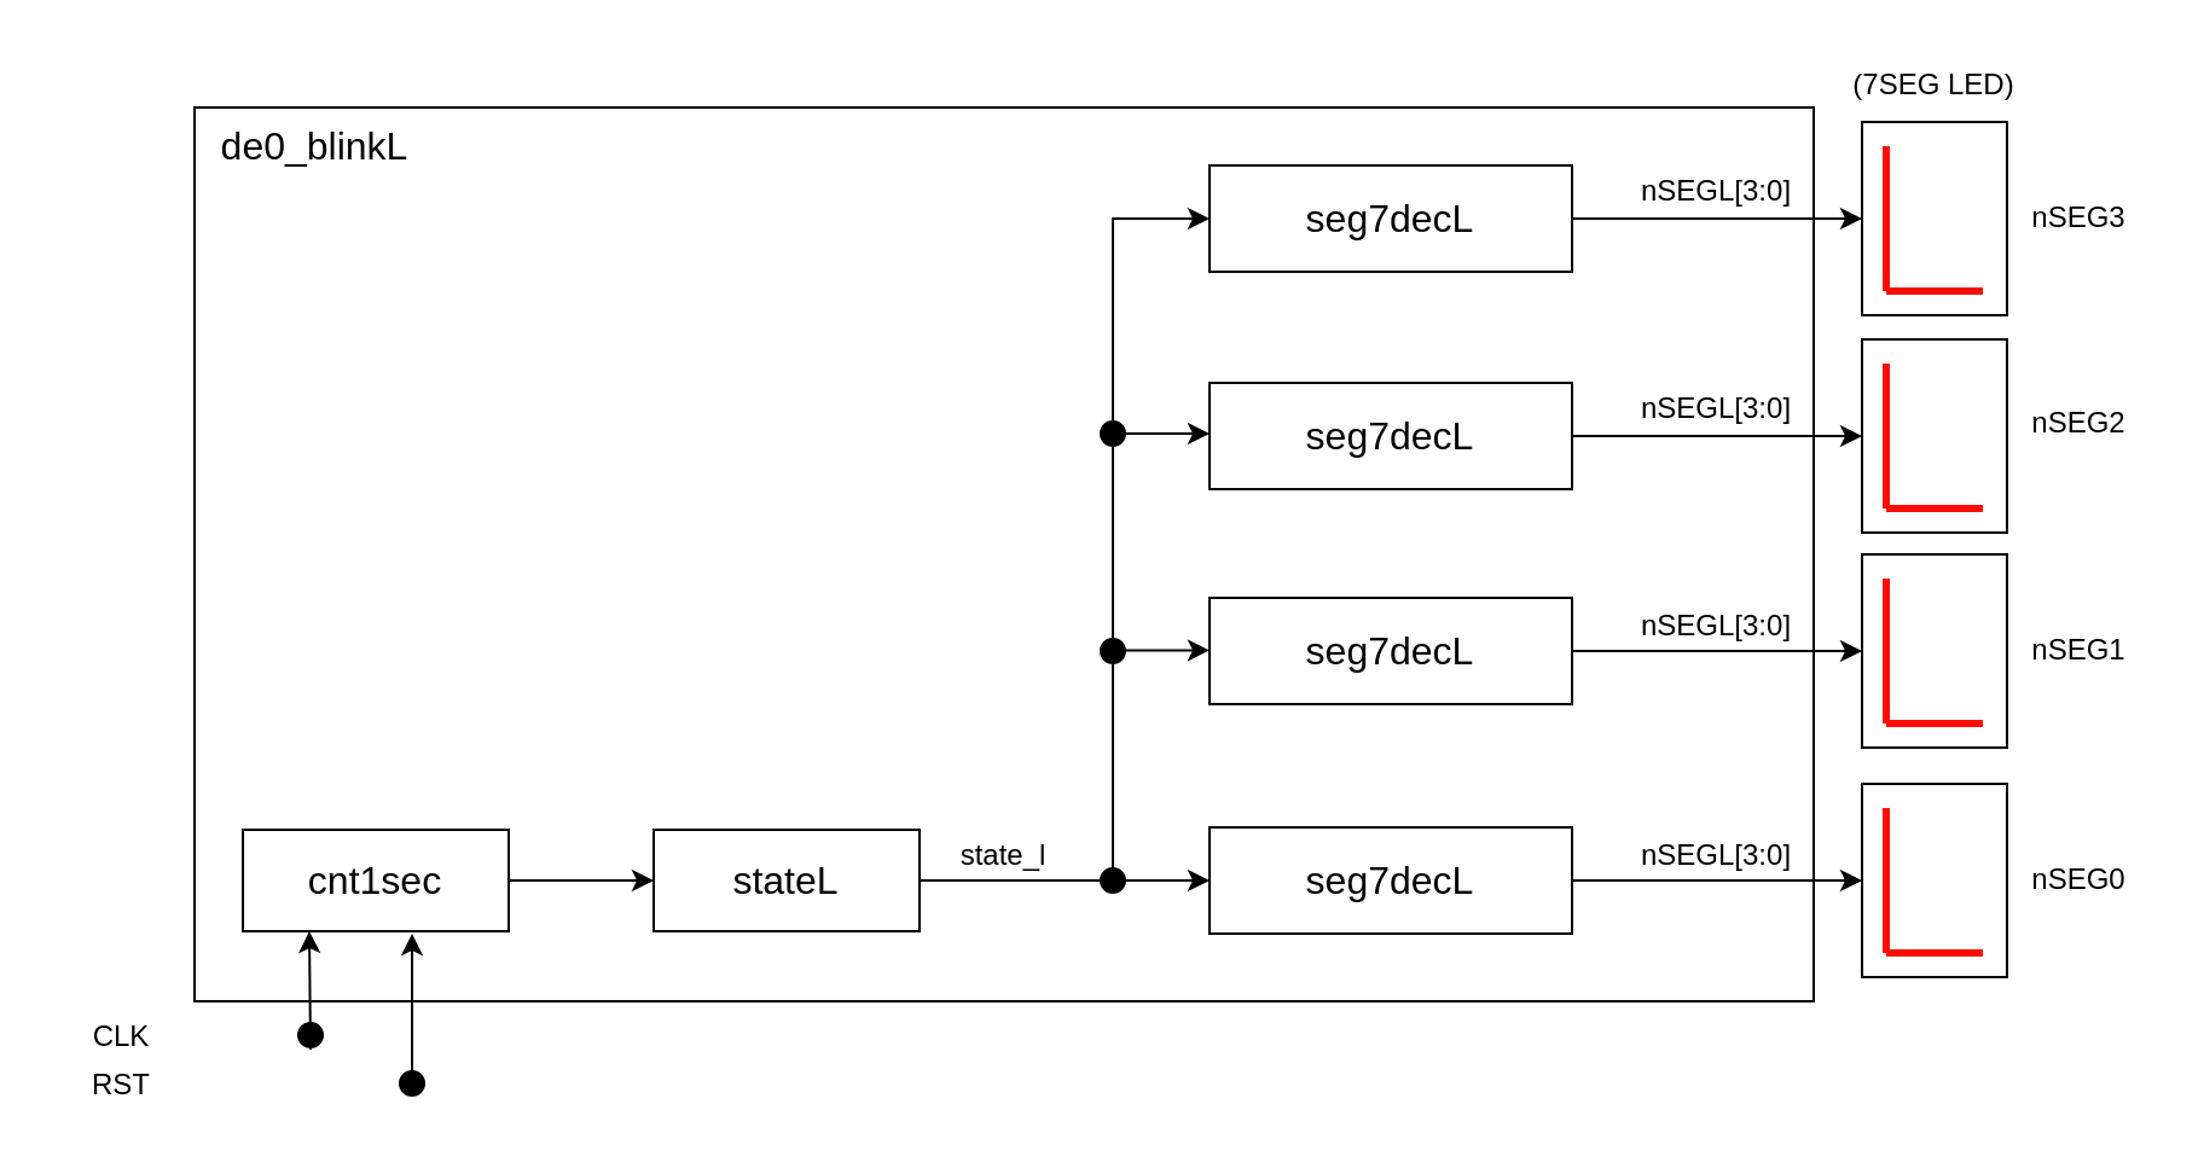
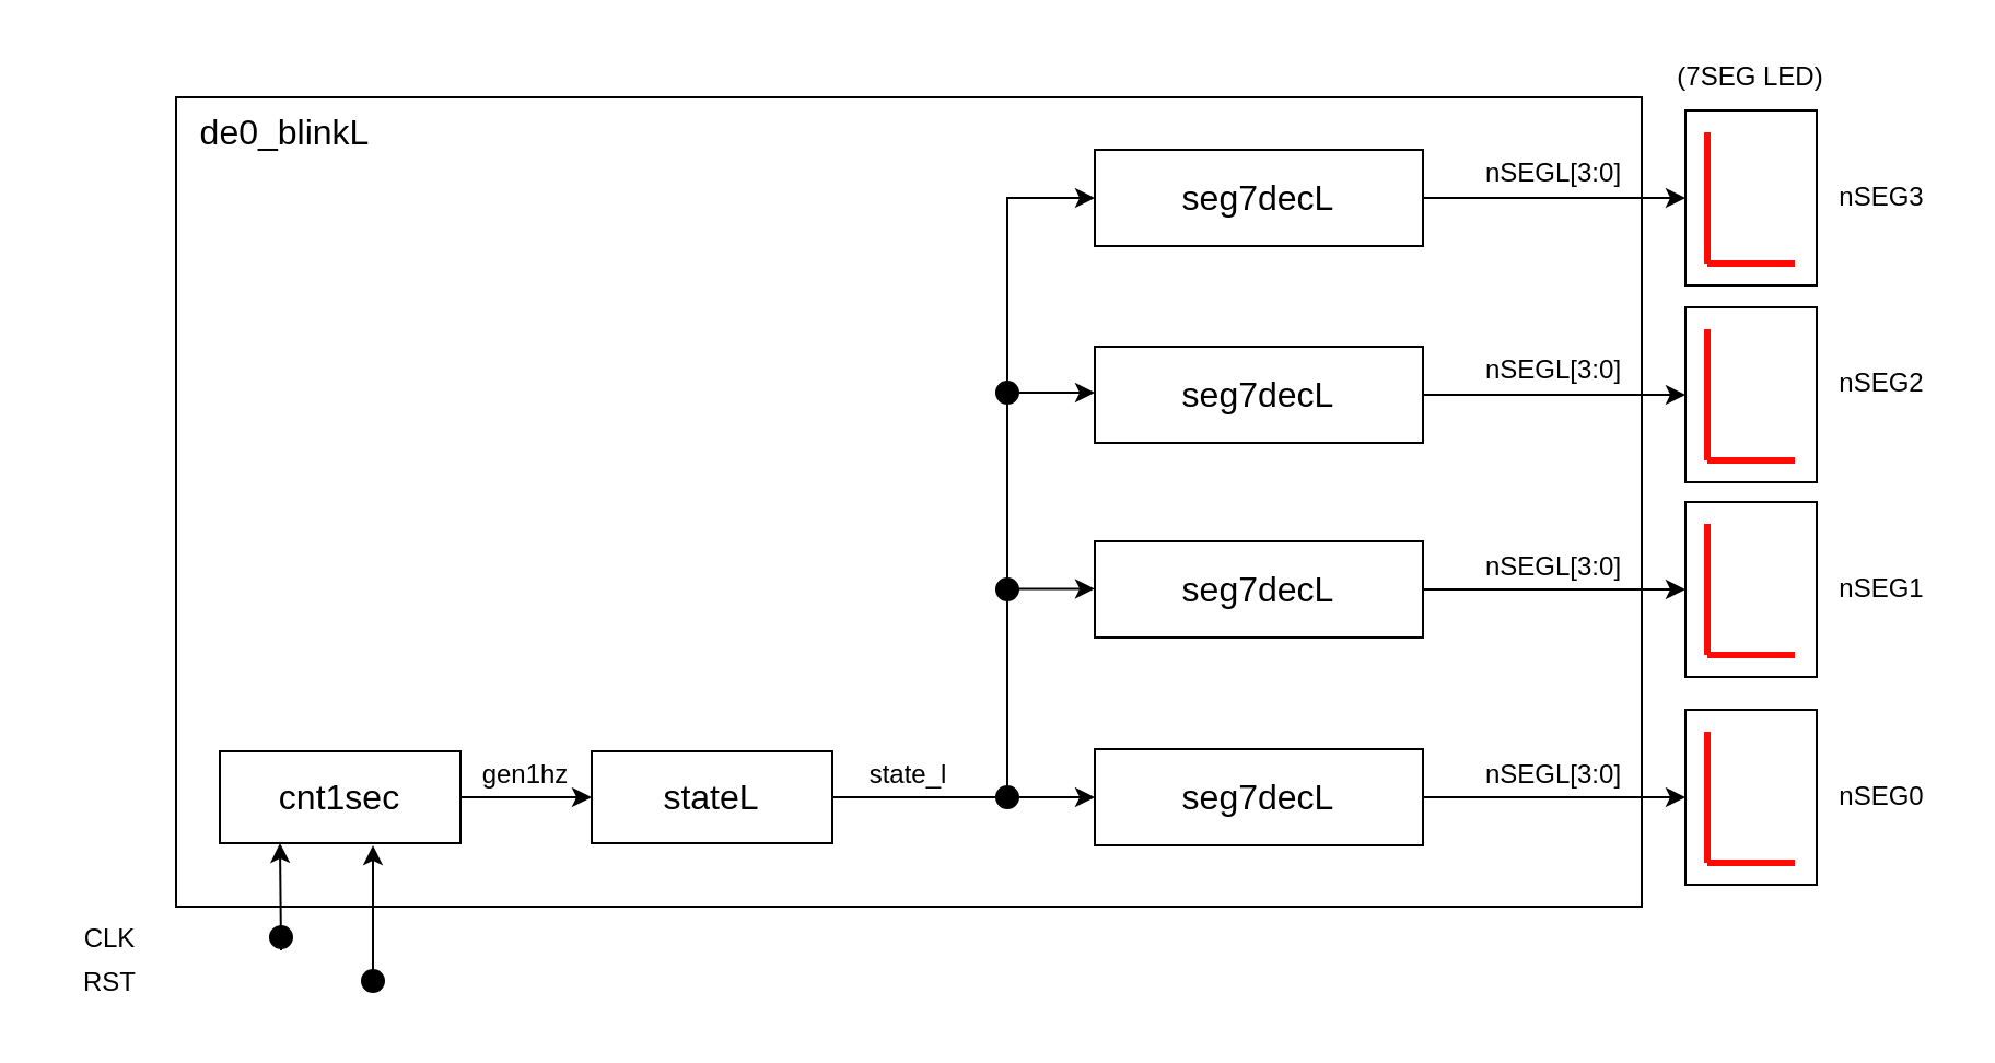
+ <mxCell id="32" value="gen1hz" style="text;html=1;strokeColor=none;fillColor=none;align=center;verticalAlign=middle;whiteSpace=wrap;rounded=0;" parent="1" vertex="1"><mxGeometry x="210" y="339" width="60" height="30" as="geometry" /></mxCell>
